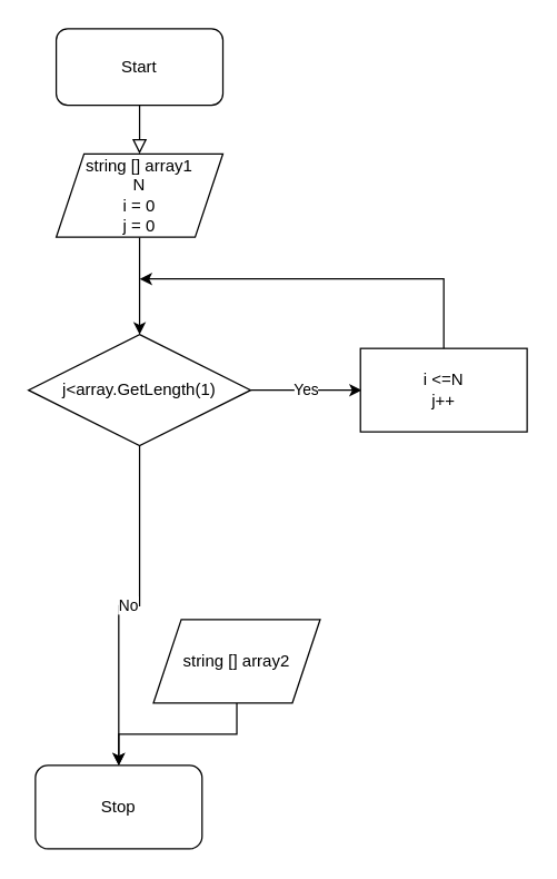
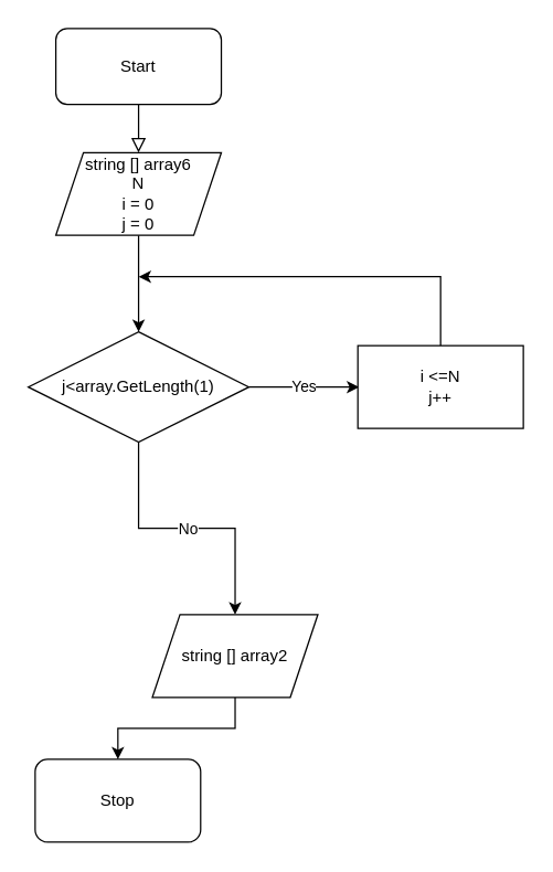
- <mxCell id="5" value="string [] array1&lt;br&gt;N&lt;br&gt;i = 0&lt;br&gt;j = 0" style="shape=parallelogram;perimeter=parallelogramPerimeter;whiteSpace=wrap;html=1;fixedSize=1;" vertex="1" parent="1"><mxGeometry x="40" y="110" width="120" height="60" as="geometry" /></mxCell>
+ <mxCell id="5" value="string [] array6&lt;br&gt;N&lt;br&gt;i = 0&lt;br&gt;j = 0" style="shape=parallelogram;perimeter=parallelogramPerimeter;whiteSpace=wrap;html=1;fixedSize=1;" vertex="1" parent="1"><mxGeometry x="40" y="110" width="120" height="60" as="geometry" /></mxCell>
- <mxCell id="6" value="No" style="edgeStyle=orthogonalEdgeStyle;rounded=0;orthogonalLoop=1;jettySize=auto;html=1;" edge="1" parent="1" source="8" target="11"><mxGeometry relative="1" as="geometry" /></mxCell>
+ <mxCell id="6" value="No" style="edgeStyle=orthogonalEdgeStyle;rounded=0;orthogonalLoop=1;jettySize=auto;html=1;" edge="1" parent="1" source="8" target="10"><mxGeometry relative="1" as="geometry" /></mxCell>
